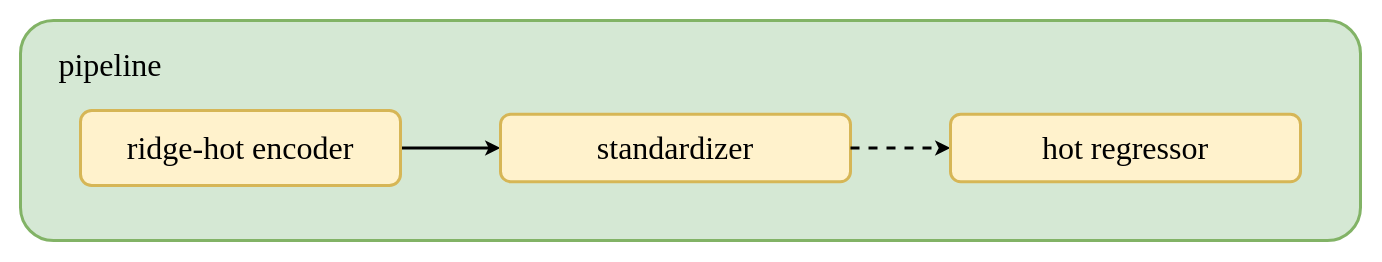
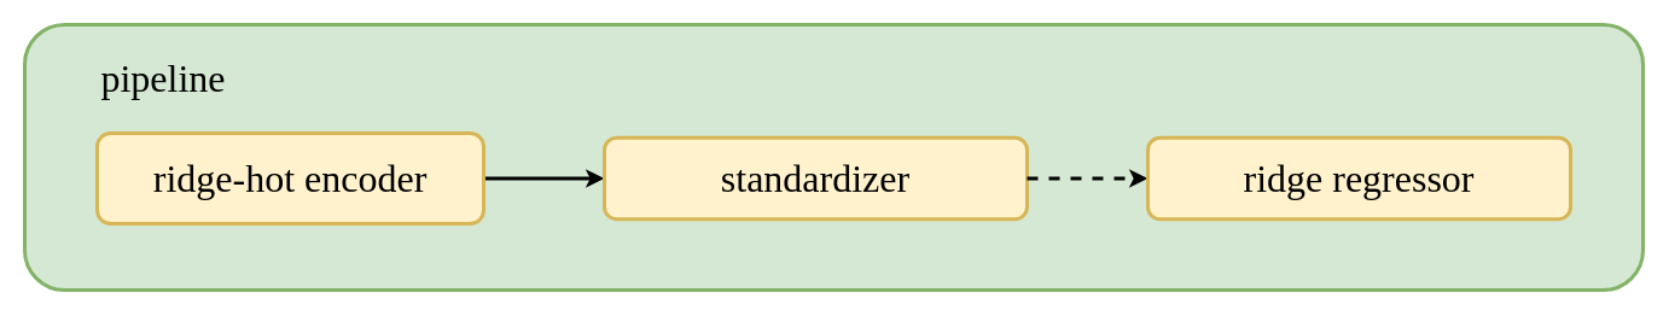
- <mxCell id="6" value="pipeline" style="text;html=1;strokeColor=none;fillColor=none;align=center;verticalAlign=middle;whiteSpace=wrap;rounded=0;fontSize=32;fontFamily=Lucida Console;fontStyle=0" parent="1" vertex="1"><mxGeometry x="25" y="40" width="170" height="50" as="geometry" /></mxCell>
+ <mxCell id="6" value="pipeline" style="text;html=1;strokeColor=none;fillColor=none;align=center;verticalAlign=middle;whiteSpace=wrap;rounded=0;fontSize=32;fontFamily=Lucida Console;fontStyle=0" parent="1" vertex="1"><mxGeometry x="50" y="40" width="170" height="50" as="geometry" /></mxCell>
- <mxCell id="11" value="hot regressor" style="text;html=1;strokeColor=none;fillColor=none;align=center;verticalAlign=middle;whiteSpace=wrap;rounded=0;fontSize=32;fontFamily=Lucida Console;" vertex="1" parent="1"><mxGeometry x="950" y="125" width="350" height="45" as="geometry" /></mxCell>
+ <mxCell id="11" value="ridge regressor" style="text;html=1;strokeColor=none;fillColor=none;align=center;verticalAlign=middle;whiteSpace=wrap;rounded=0;fontSize=32;fontFamily=Lucida Console;" vertex="1" parent="1"><mxGeometry x="950" y="125" width="350" height="45" as="geometry" /></mxCell>
